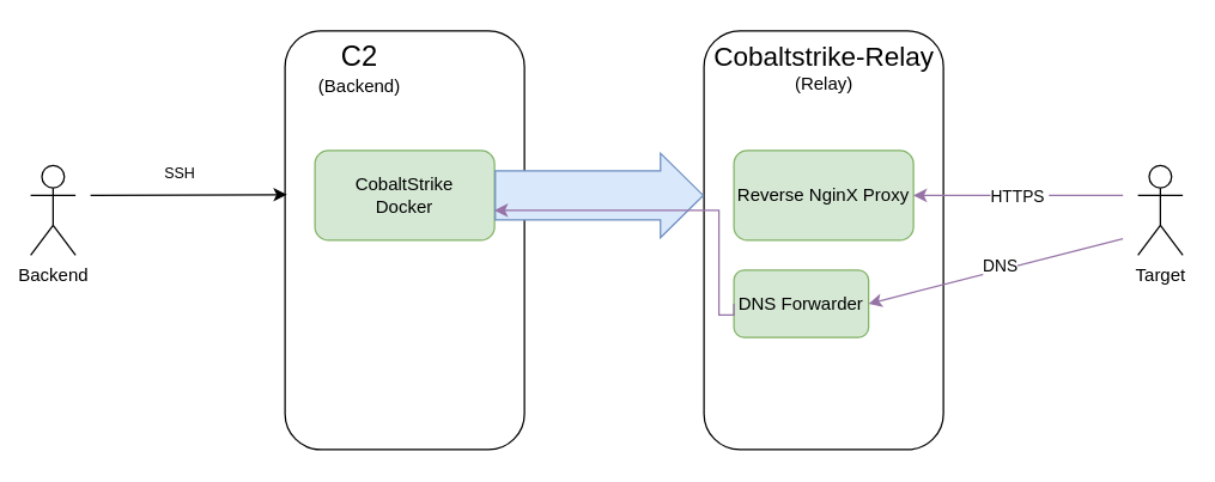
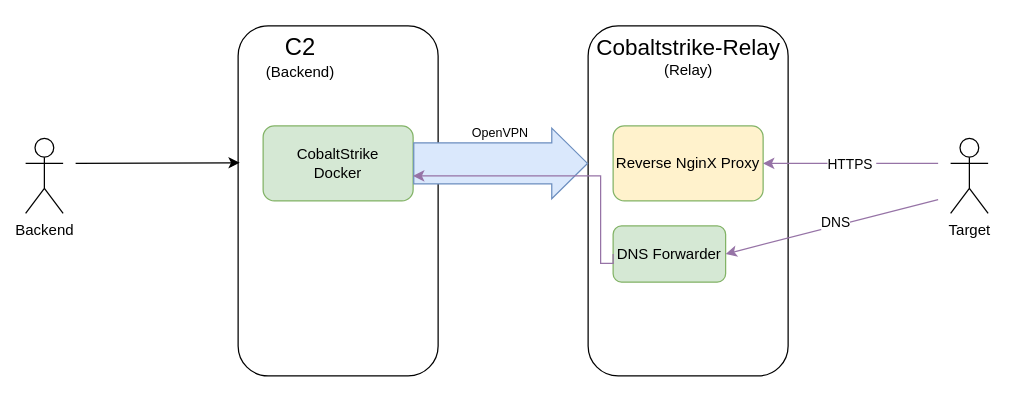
+ <mxCell id="9" value="&lt;font style=&quot;font-size: 10px;&quot;&gt;OpenVPN&lt;/font&gt;" style="text;html=1;strokeColor=none;fillColor=none;align=center;verticalAlign=middle;whiteSpace=wrap;rounded=0;" parent="1" vertex="1"><mxGeometry x="370" y="90" width="60" height="30" as="geometry" /></mxCell>
- <mxCell id="11" value="&lt;font style=&quot;font-size: 10px;&quot;&gt;SSH&lt;/font&gt;" style="text;html=1;strokeColor=none;fillColor=none;align=center;verticalAlign=middle;whiteSpace=wrap;rounded=0;" parent="1" vertex="1"><mxGeometry x="90" y="100" width="60" height="30" as="geometry" /></mxCell>
- <mxCell id="5" value="Reverse NginX Proxy" style="rounded=1;whiteSpace=wrap;html=1;fillColor=#d5e8d4;strokeColor=#82b366;" parent="1" vertex="1"><mxGeometry x="490" y="100" width="120" height="60" as="geometry" /></mxCell>
+ <mxCell id="5" value="Reverse NginX Proxy" style="rounded=1;whiteSpace=wrap;html=1;fillColor=#fff2cc;strokeColor=#82b366;" parent="1" vertex="1"><mxGeometry x="490" y="100" width="120" height="60" as="geometry" /></mxCell>
